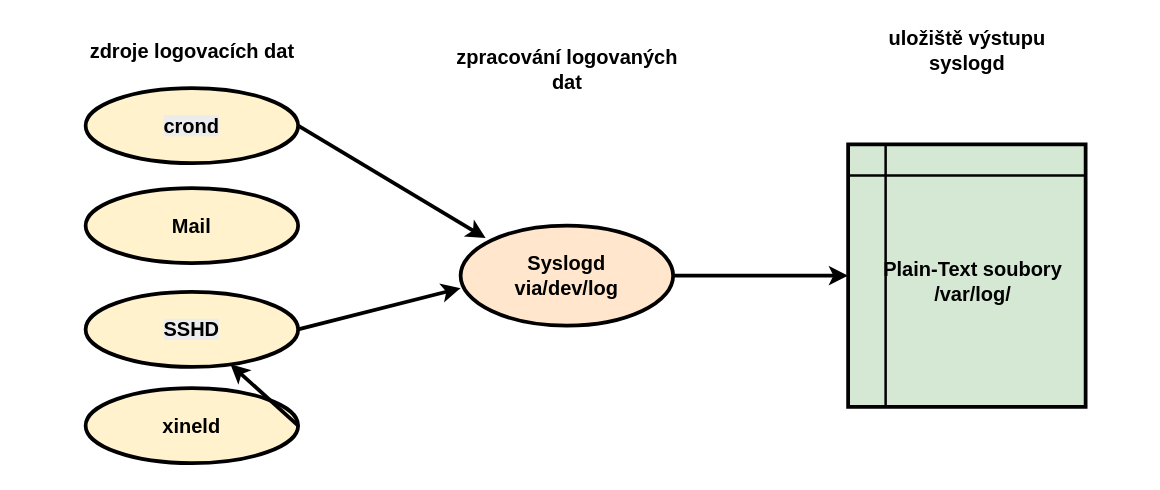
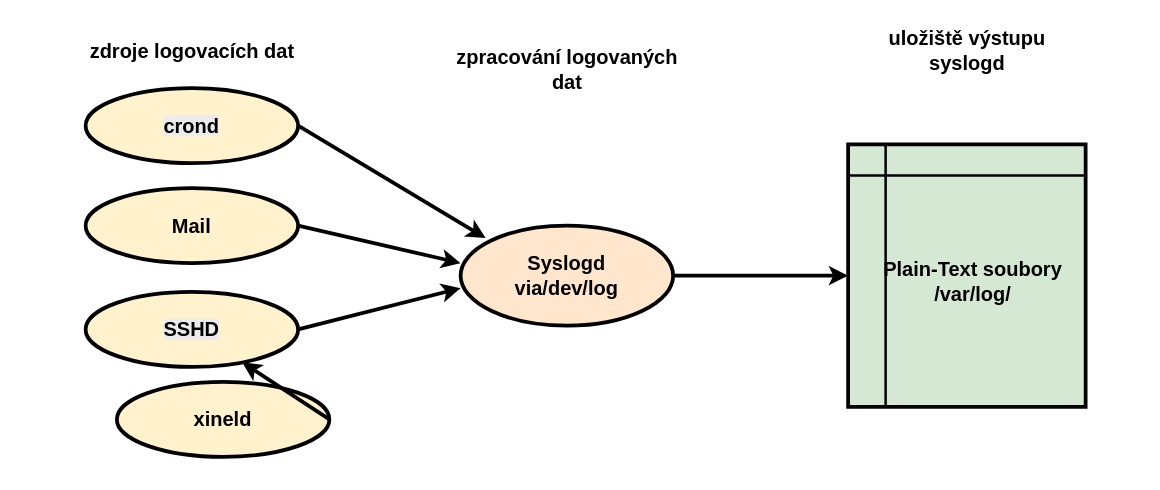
+ <mxCell id="8" value="" style="endArrow=classic;html=1;rounded=0;exitX=1;exitY=0.5;exitDx=0;exitDy=0;entryX=0;entryY=0.375;entryDx=0;entryDy=0;strokeWidth=3;entryPerimeter=0;" edge="1" parent="1" source="5" target="2"><mxGeometry width="50" height="50" relative="1" as="geometry"><mxPoint x="238" y="260" as="sourcePoint" /><mxPoint x="288" y="210" as="targetPoint" /></mxGeometry></mxCell>
- <mxCell id="3" value="&lt;span style=&quot;font-size: 16px;&quot;&gt;&lt;b&gt;xineld&lt;/b&gt;&lt;/span&gt;" style="ellipse;whiteSpace=wrap;html=1;strokeWidth=3;fillColor=#fff2cc;strokeColor=#000000;" vertex="1" parent="1"><mxGeometry x="68" y="310" width="170" height="60" as="geometry" /></mxCell>
+ <mxCell id="3" value="&lt;span style=&quot;font-size: 16px;&quot;&gt;&lt;b&gt;xineld&lt;/b&gt;&lt;/span&gt;" style="ellipse;whiteSpace=wrap;html=1;strokeWidth=3;fillColor=#fff2cc;strokeColor=#000000;" vertex="1" parent="1"><mxGeometry x="93" y="305" width="170" height="60" as="geometry" /></mxCell>
